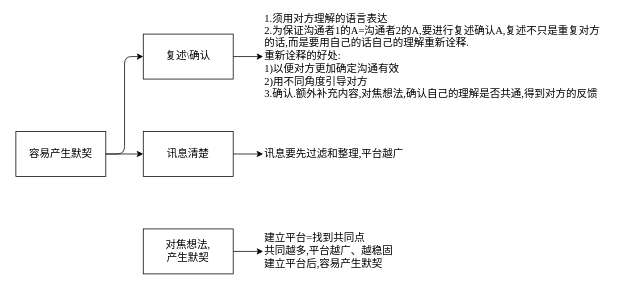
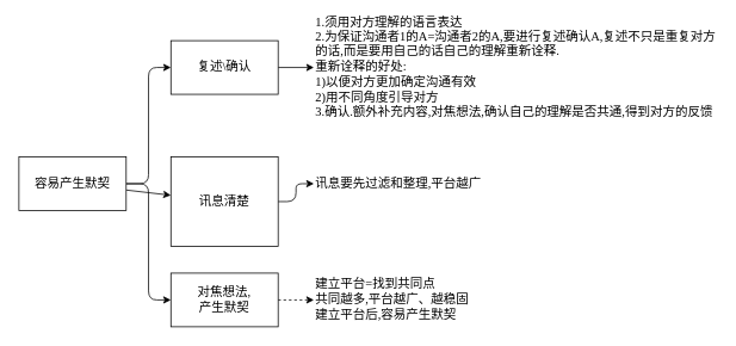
- <mxCell id="12" value="讯息清楚" style="rounded=0;whiteSpace=wrap;html=1;fontFamily=Microsoft YaHei;fontSize=14;" vertex="1" parent="1"><mxGeometry x="190" y="175" width="120" height="60" as="geometry" /></mxCell>
+ <mxCell id="12" value="讯息清楚" style="rounded=0;whiteSpace=wrap;html=1;fontFamily=Microsoft YaHei;fontSize=14;" vertex="1" parent="1"><mxGeometry x="190" y="175" width="120" height="100" as="geometry" /></mxCell>
+ <mxCell id="6" style="edgeStyle=orthogonalEdgeStyle;html=1;exitX=1;exitY=0.5;exitDx=0;exitDy=0;entryX=0;entryY=0.5;entryDx=0;entryDy=0;fontFamily=Microsoft YaHei;fontSize=14;" edge="1" parent="1" source="7" target="9"><mxGeometry relative="1" as="geometry" /></mxCell>
- <mxCell id="8" style="edgeStyle=orthogonalEdgeStyle;html=1;exitX=1;exitY=0.5;exitDx=0;exitDy=0;fontFamily=Microsoft YaHei;fontSize=14;" edge="1" parent="1" source="9" target="14"><mxGeometry relative="1" as="geometry" /></mxCell>
+ <mxCell id="8" style="edgeStyle=orthogonalEdgeStyle;html=1;exitX=1;exitY=0.5;exitDx=0;exitDy=0;fontFamily=Microsoft YaHei;fontSize=14;dashed=1;" edge="1" parent="1" source="9" target="14"><mxGeometry relative="1" as="geometry" /></mxCell>
